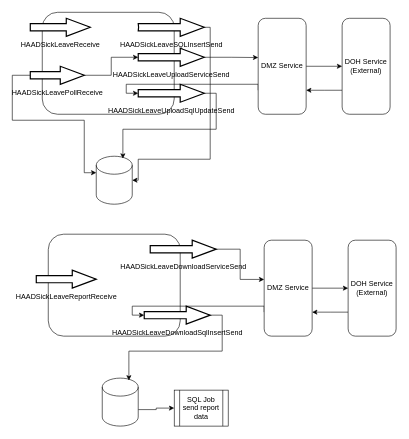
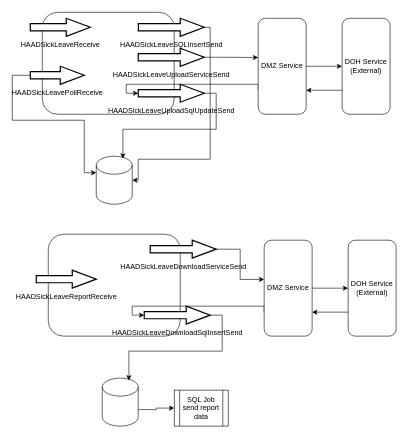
- <mxCell id="16" style="edgeStyle=orthogonalEdgeStyle;rounded=0;orthogonalLoop=1;jettySize=auto;html=1;exitX=1;exitY=0.5;exitDx=0;exitDy=0;exitPerimeter=0;entryX=0;entryY=0.5;entryDx=0;entryDy=0;entryPerimeter=0;" parent="1" source="18" target="8" edge="1"><mxGeometry relative="1" as="geometry" /></mxCell>
